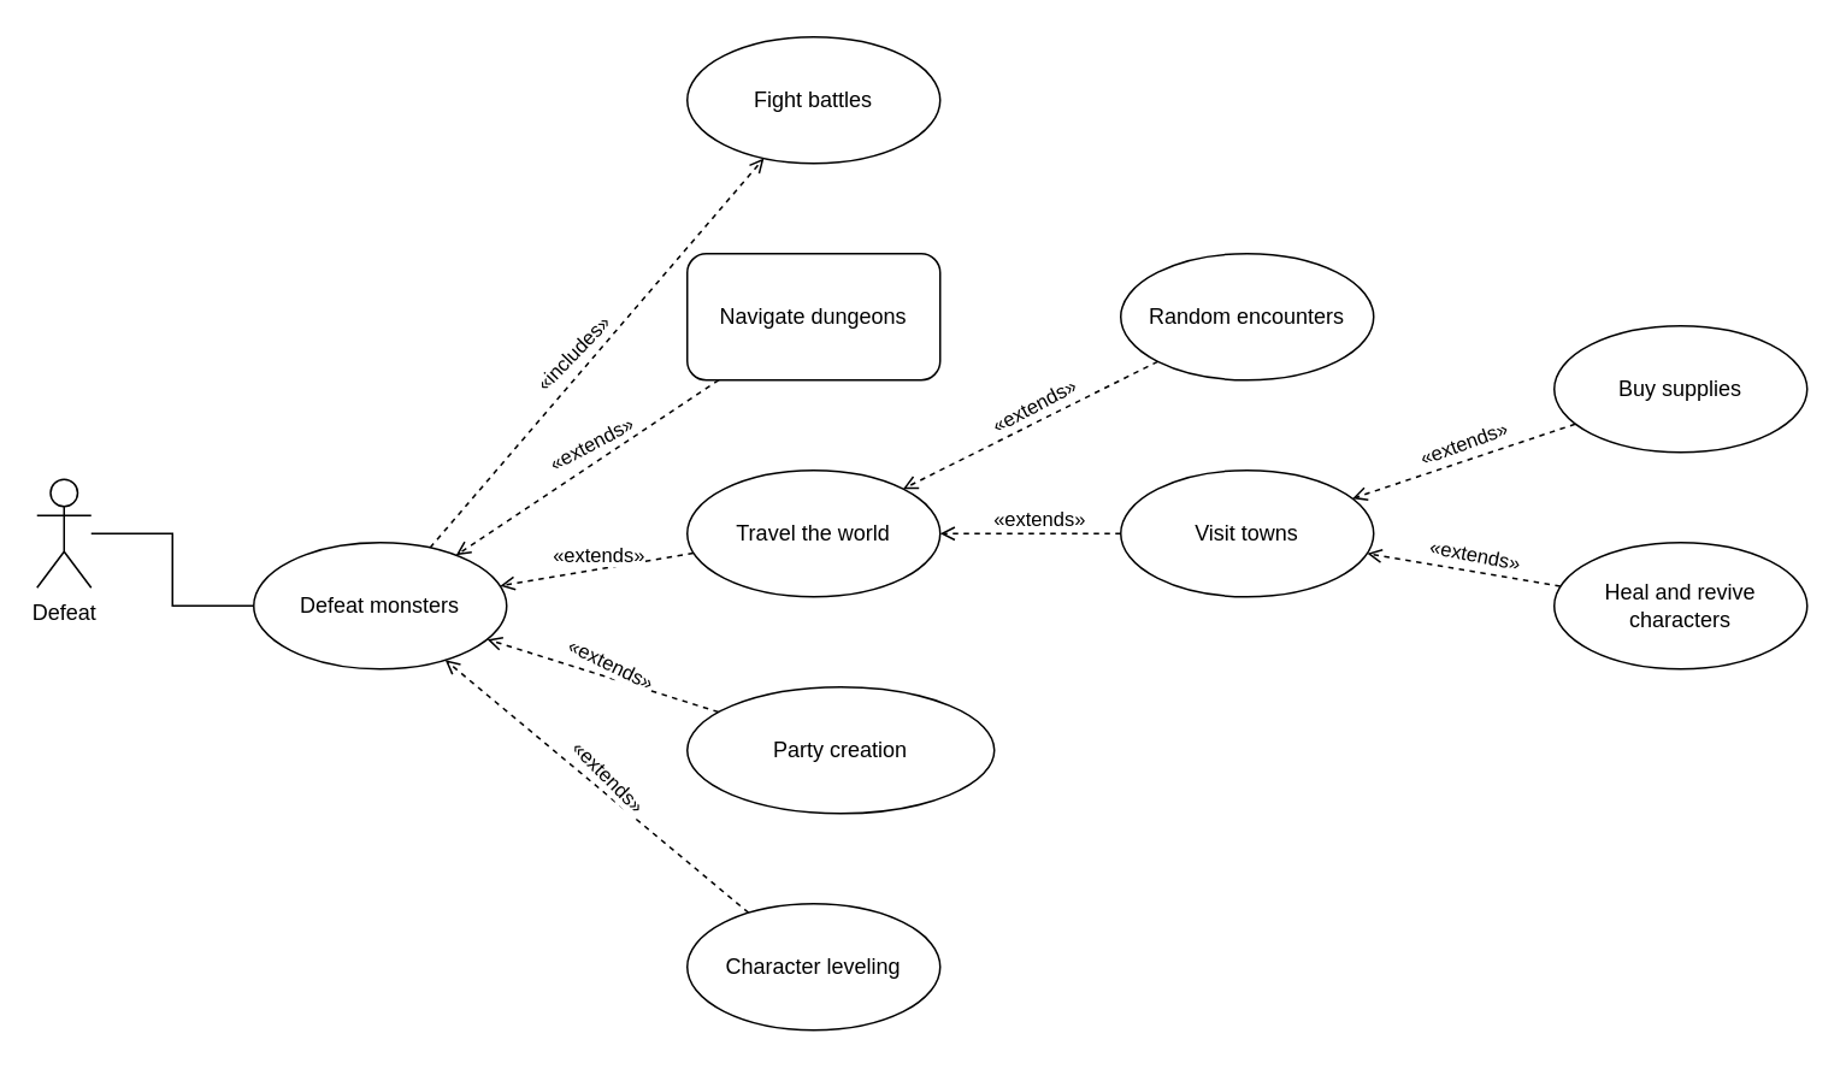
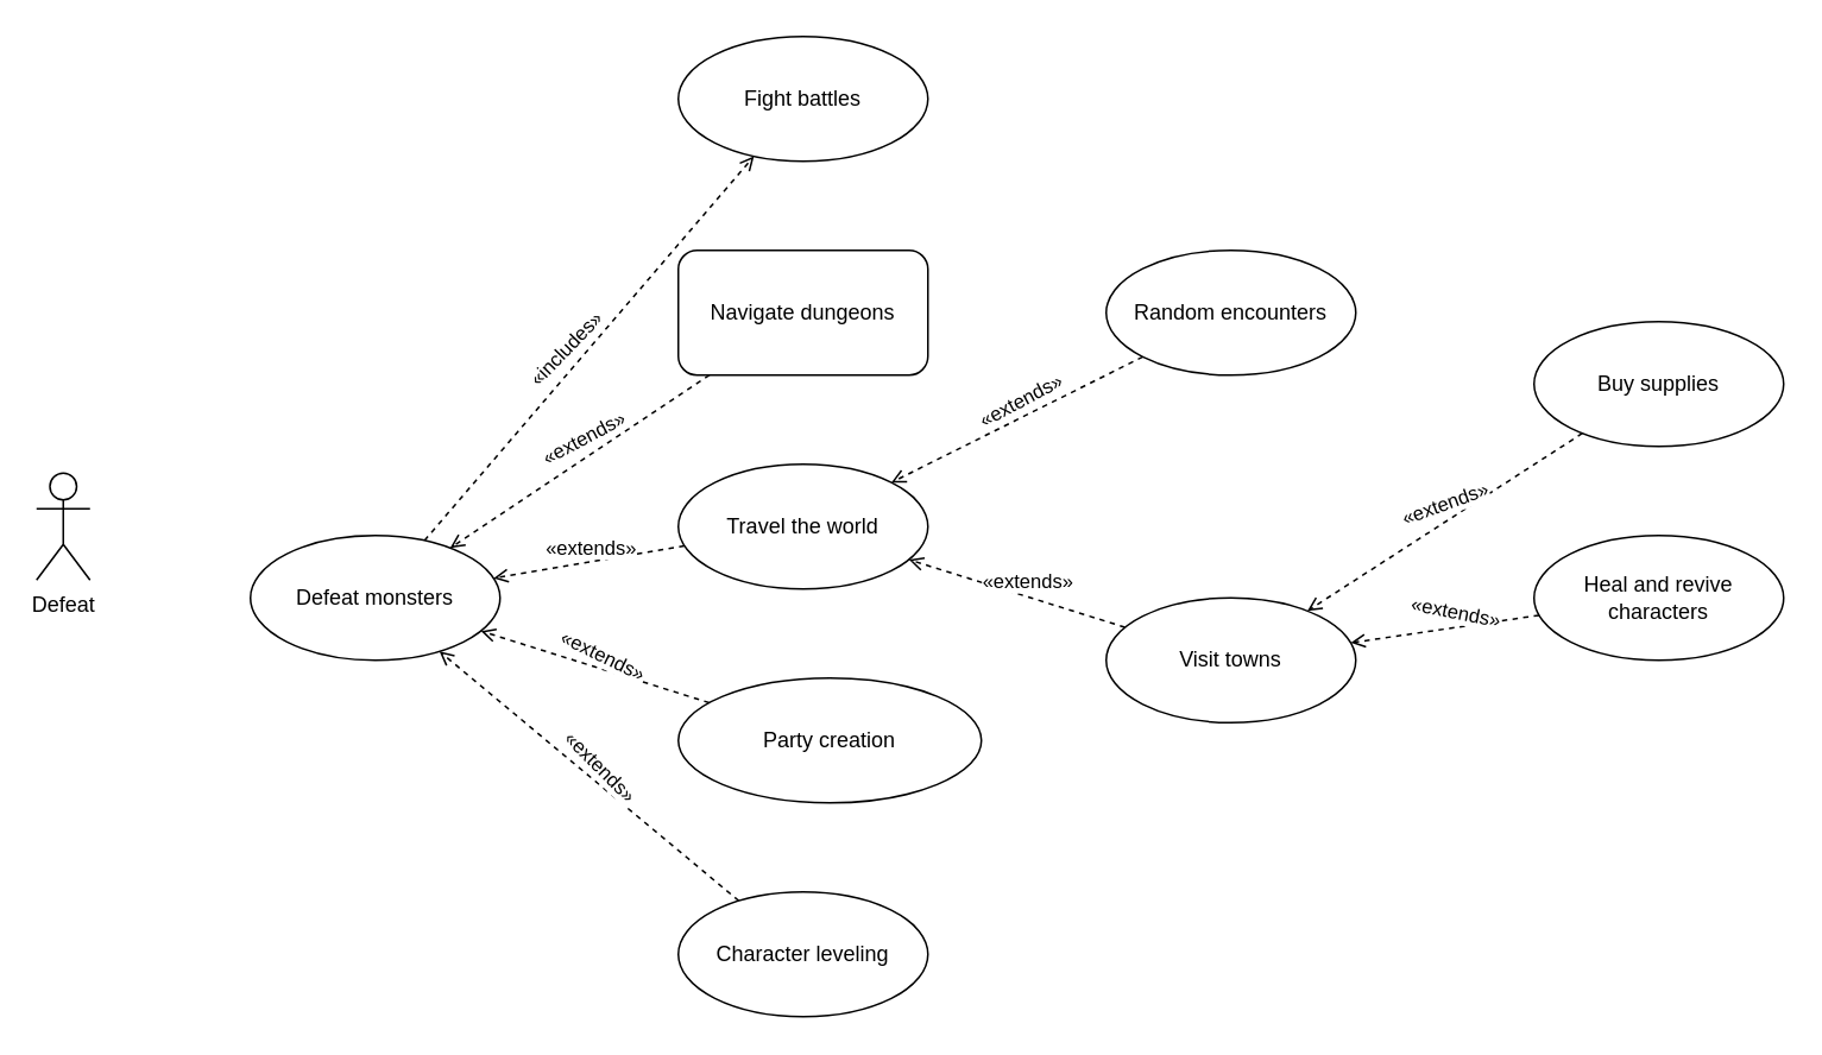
- <mxCell id="16" value="Visit towns" style="ellipse;whiteSpace=wrap;html=1;" parent="1" vertex="1"><mxGeometry x="620" y="260" width="140" height="70" as="geometry" /></mxCell>
+ <mxCell id="16" value="Visit towns" style="ellipse;whiteSpace=wrap;html=1;" parent="1" vertex="1"><mxGeometry x="620" y="335" width="140" height="70" as="geometry" /></mxCell>
- <mxCell id="2" style="edgeStyle=orthogonalEdgeStyle;rounded=0;orthogonalLoop=1;jettySize=auto;html=1;endArrow=none;endFill=0;" parent="1" source="3" target="6" edge="1"><mxGeometry relative="1" as="geometry" /></mxCell>
